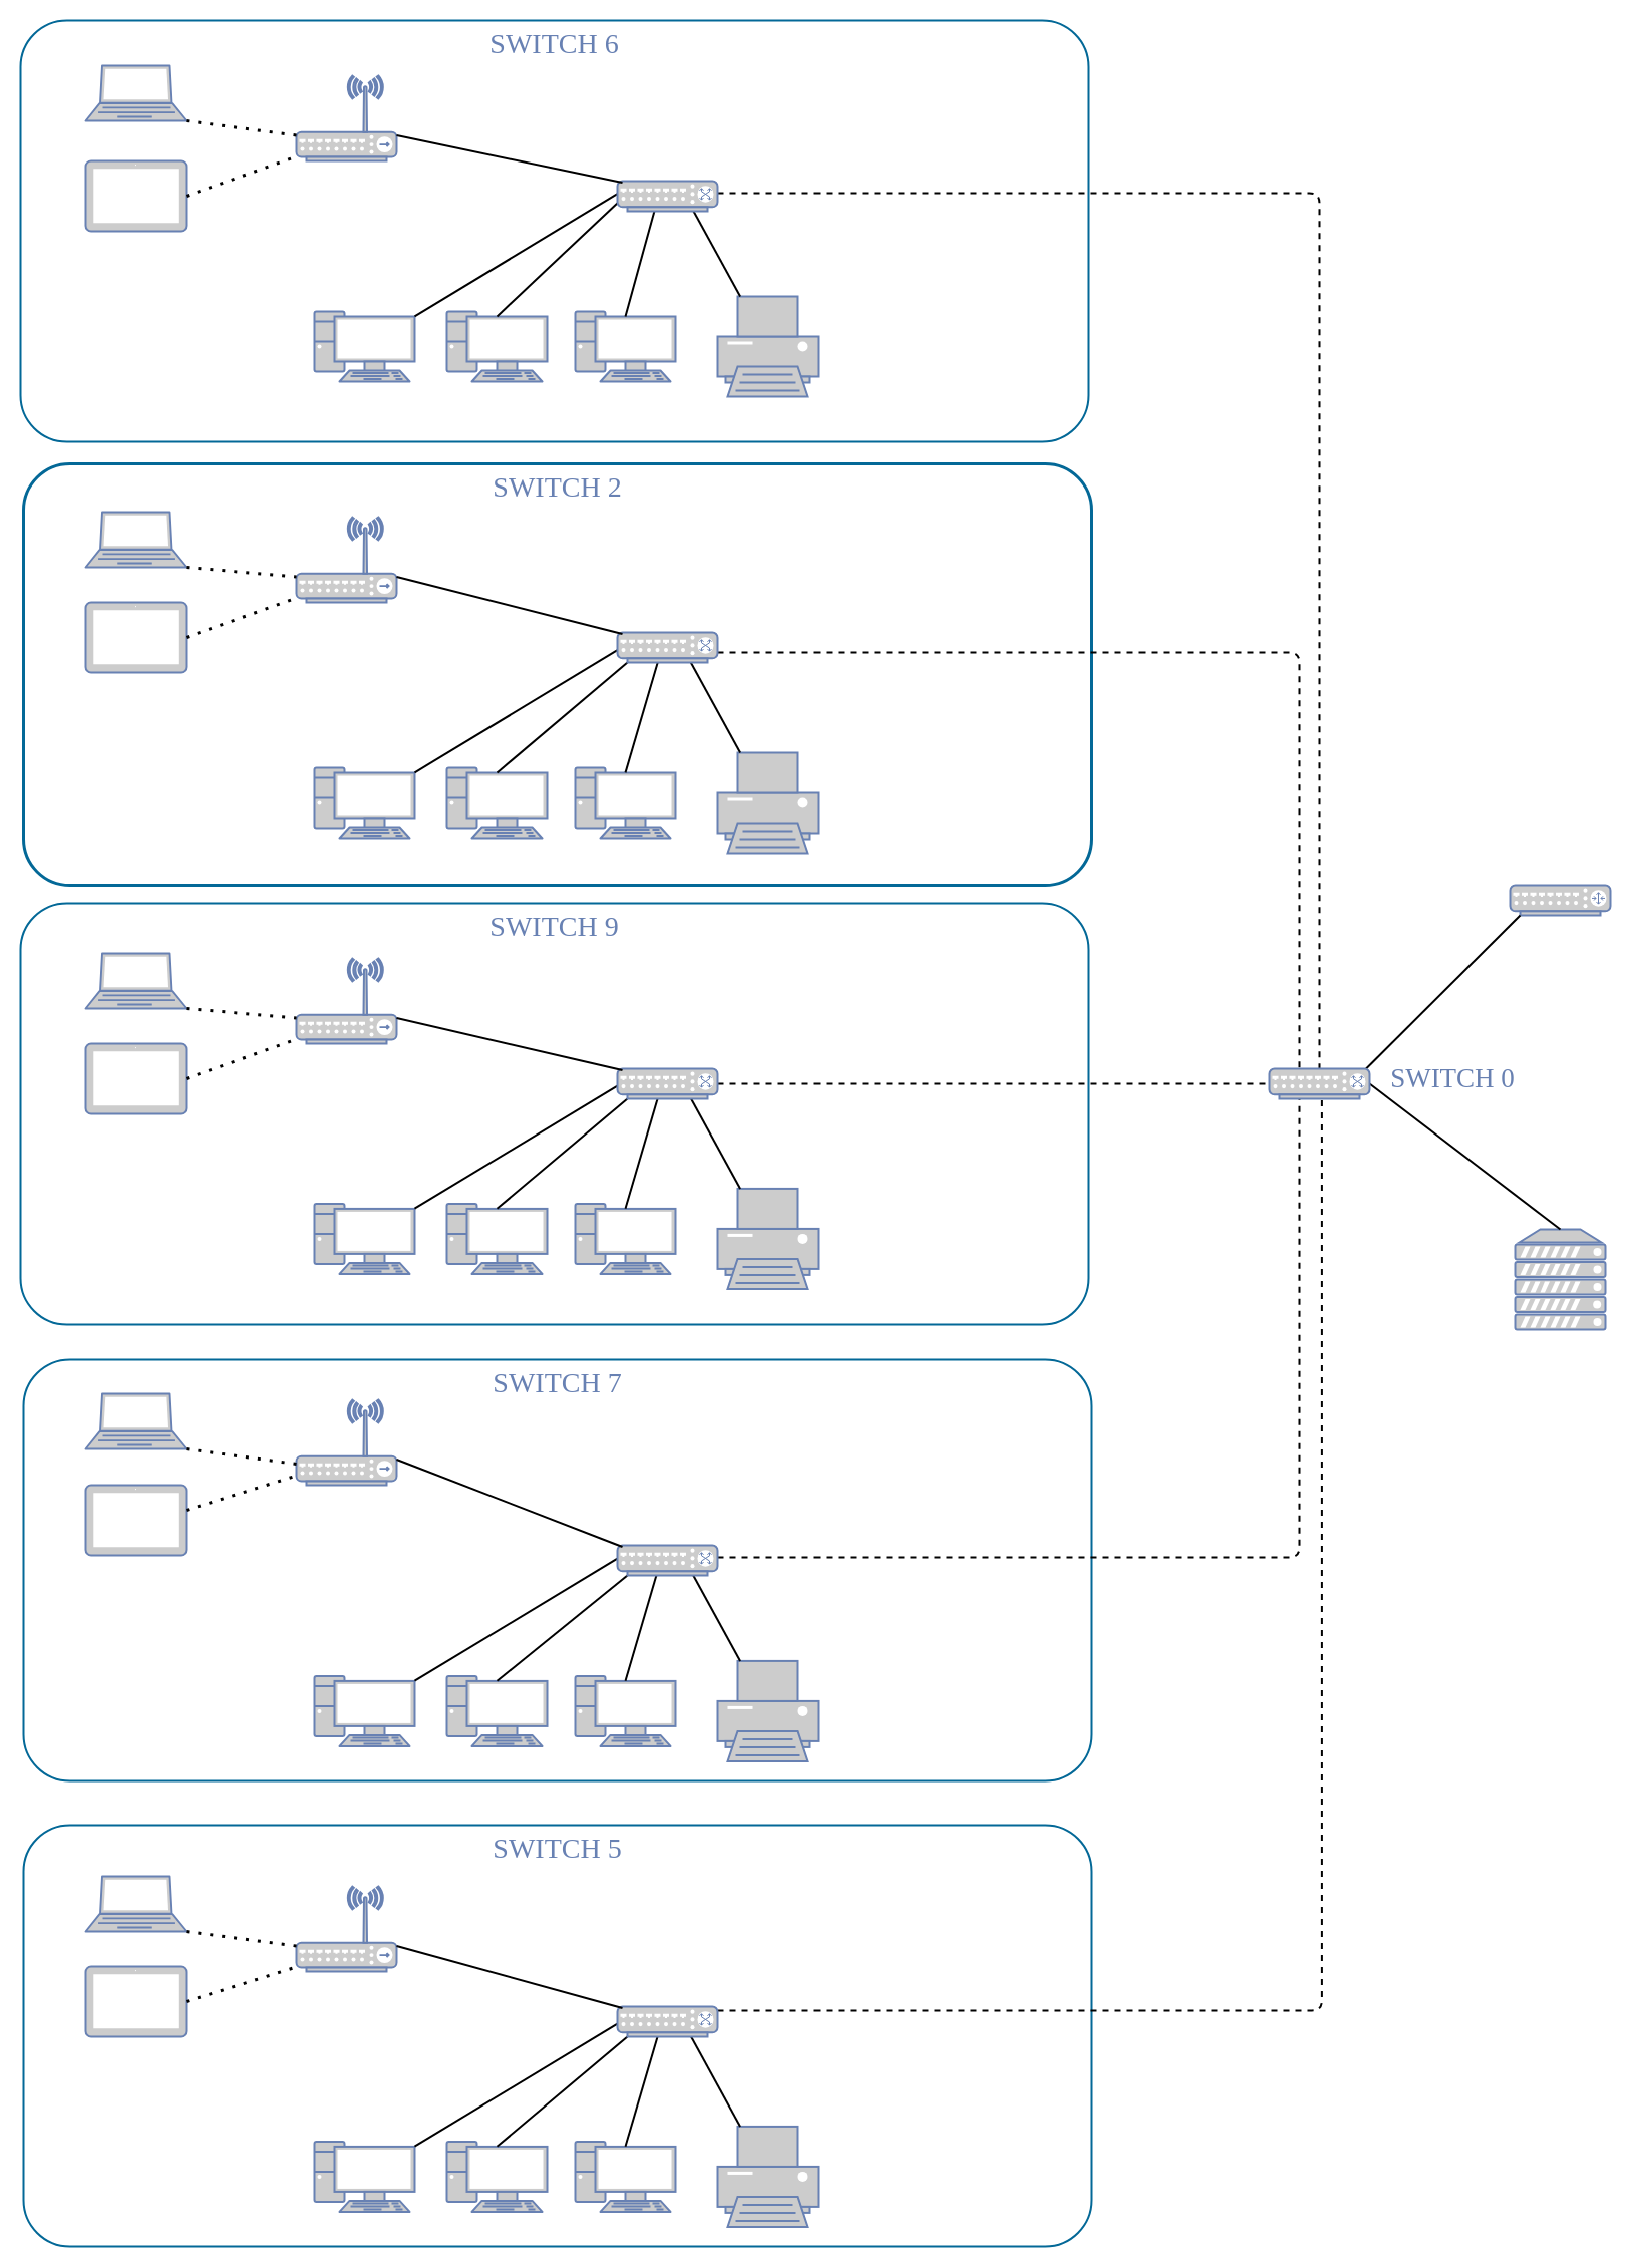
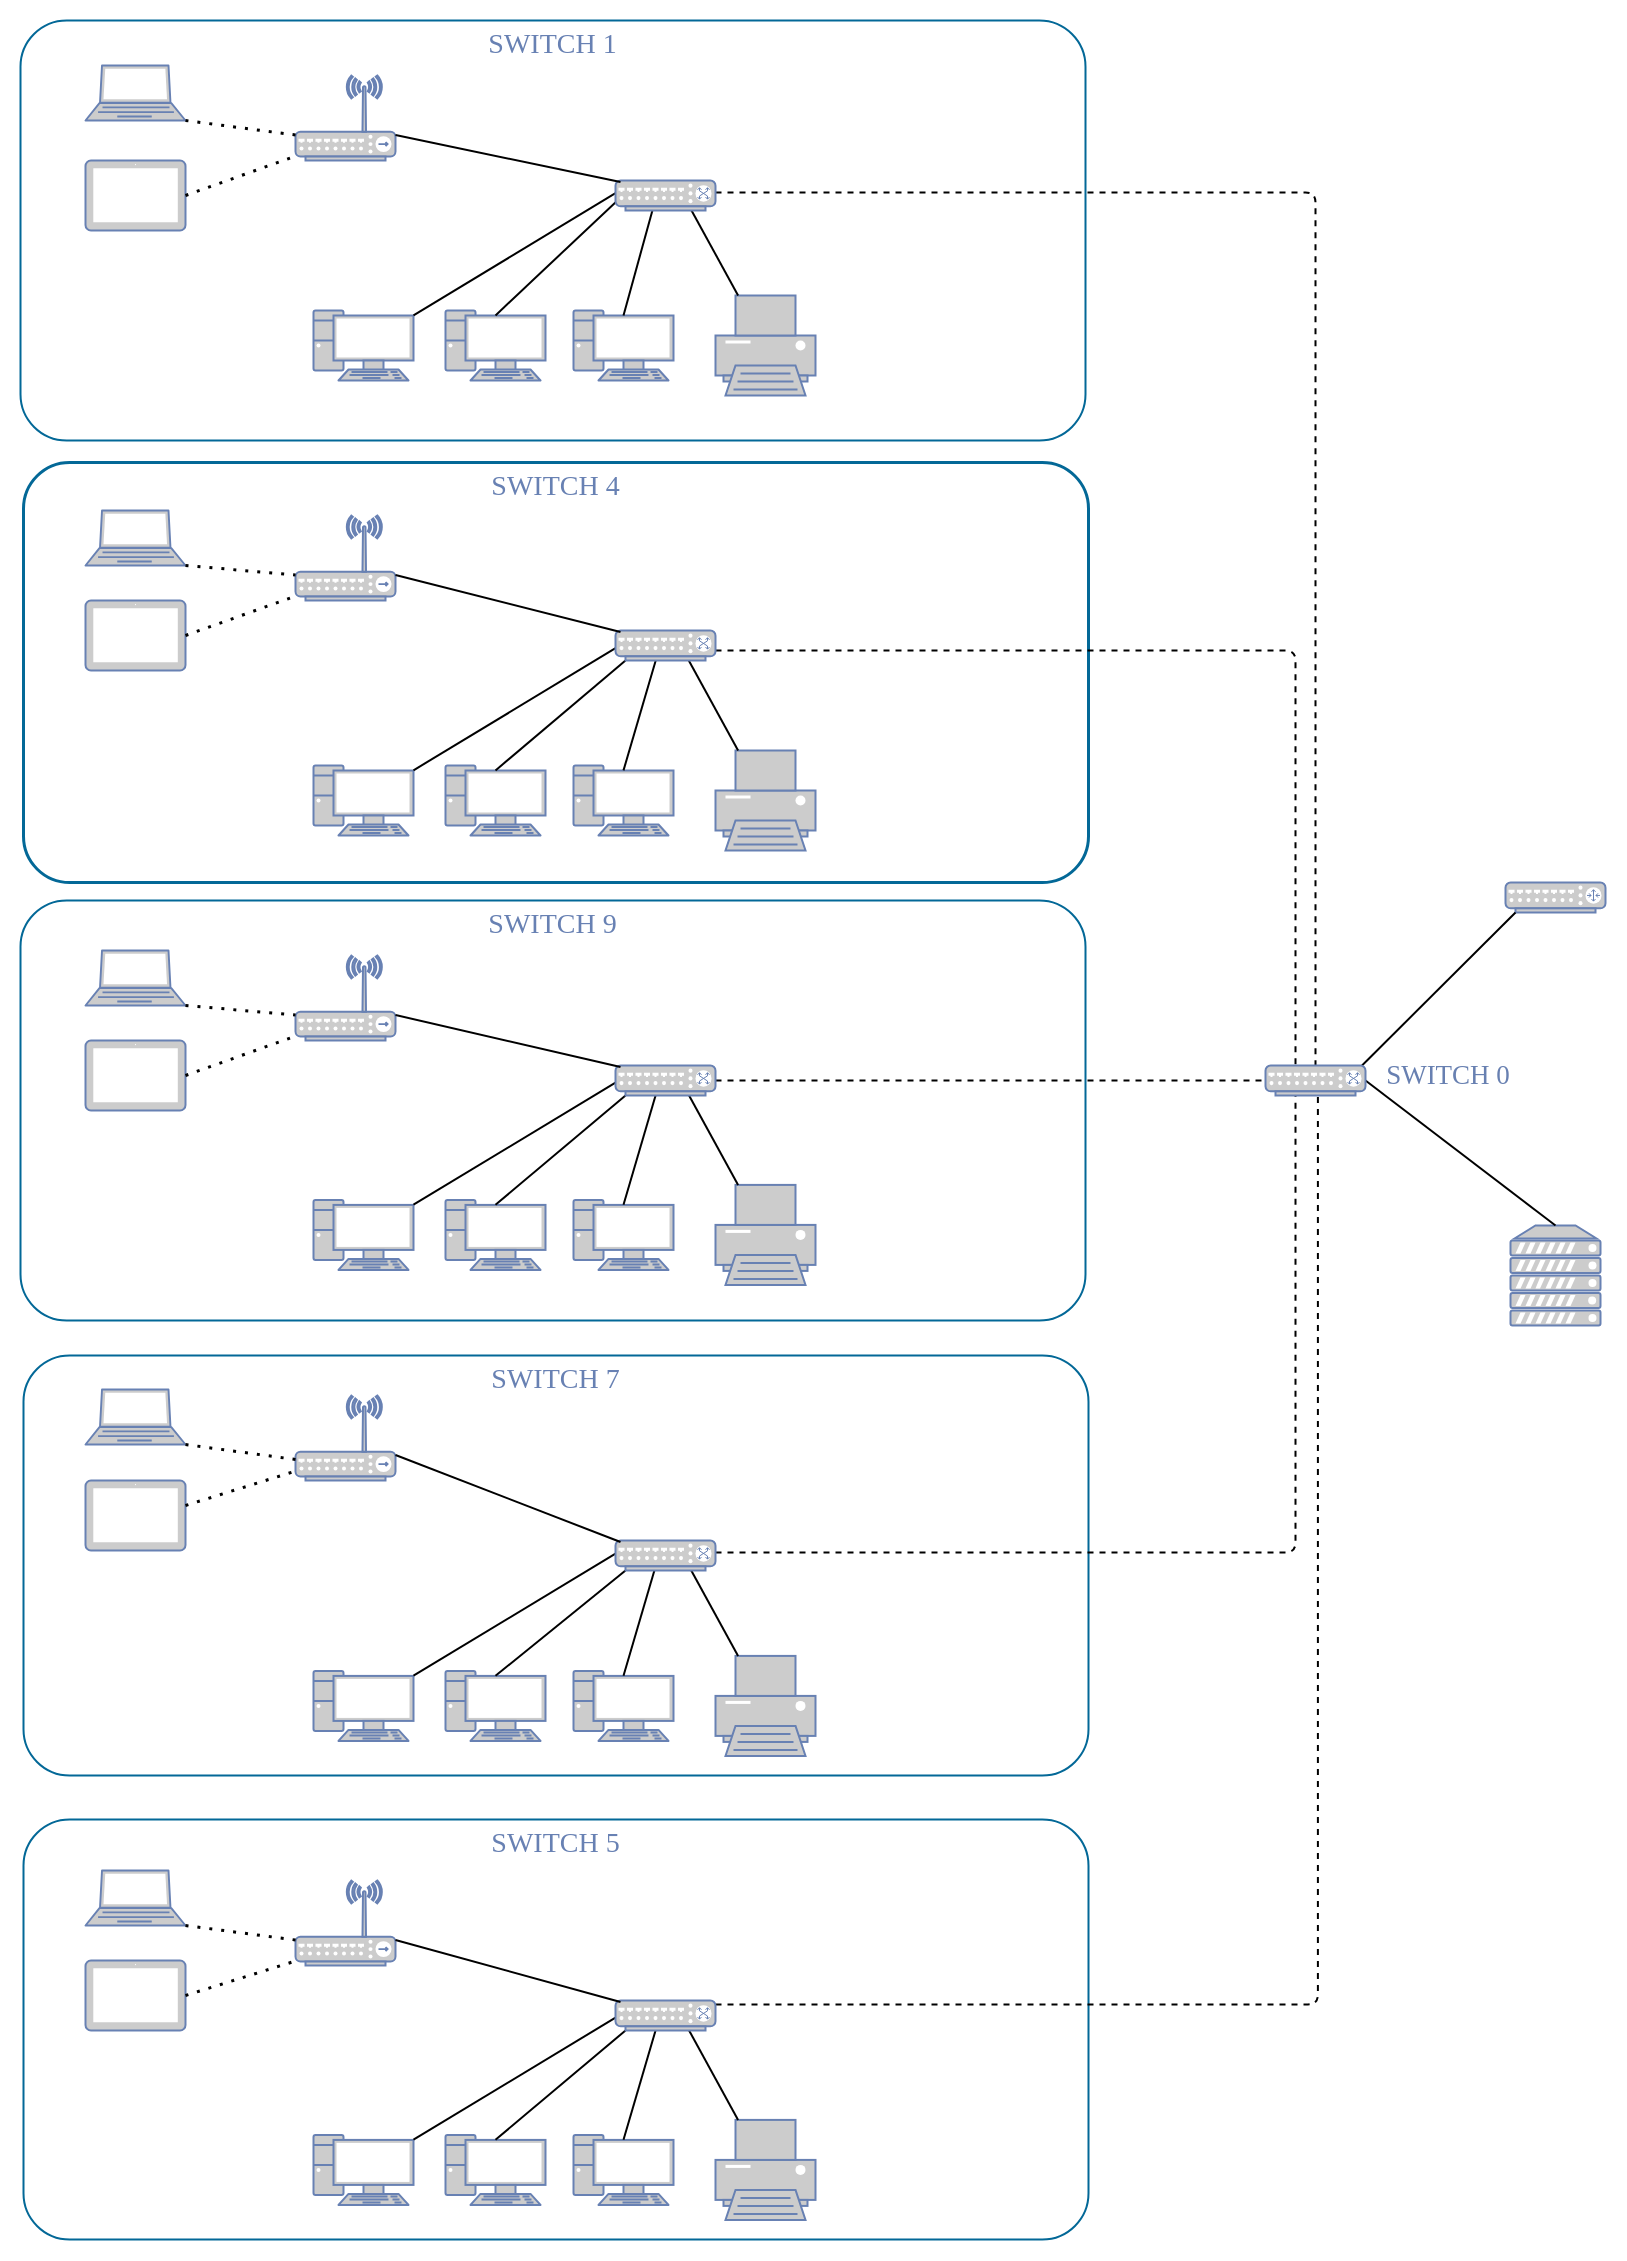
- <mxCell id="5" value="SWITCH 6" style="rounded=1;whiteSpace=wrap;html=1;shadow=0;comic=0;strokeColor=#036897;strokeWidth=2;fillColor=none;fontFamily=Verdana;fontSize=28;fontColor=#6881B3;align=center;arcSize=11;verticalAlign=top;" parent="1" vertex="1"><mxGeometry x="20" y="20" width="1065" height="420" as="geometry" /></mxCell>
+ <mxCell id="5" value="SWITCH 1" style="rounded=1;whiteSpace=wrap;html=1;shadow=0;comic=0;strokeColor=#036897;strokeWidth=2;fillColor=none;fontFamily=Verdana;fontSize=28;fontColor=#6881B3;align=center;arcSize=11;verticalAlign=top;" parent="1" vertex="1"><mxGeometry x="20" y="20" width="1065" height="420" as="geometry" /></mxCell>
- <mxCell id="4" value="SWITCH 2" style="rounded=1;whiteSpace=wrap;html=1;shadow=0;comic=0;strokeColor=#036897;strokeWidth=3;fillColor=none;fontFamily=Verdana;fontSize=28;fontColor=#6881B3;align=center;arcSize=11;verticalAlign=top;" parent="1" vertex="1"><mxGeometry x="23" y="462" width="1065" height="420" as="geometry" /></mxCell>
+ <mxCell id="4" value="SWITCH 4" style="rounded=1;whiteSpace=wrap;html=1;shadow=0;comic=0;strokeColor=#036897;strokeWidth=3;fillColor=none;fontFamily=Verdana;fontSize=28;fontColor=#6881B3;align=center;arcSize=11;verticalAlign=top;" parent="1" vertex="1"><mxGeometry x="23" y="462" width="1065" height="420" as="geometry" /></mxCell>
